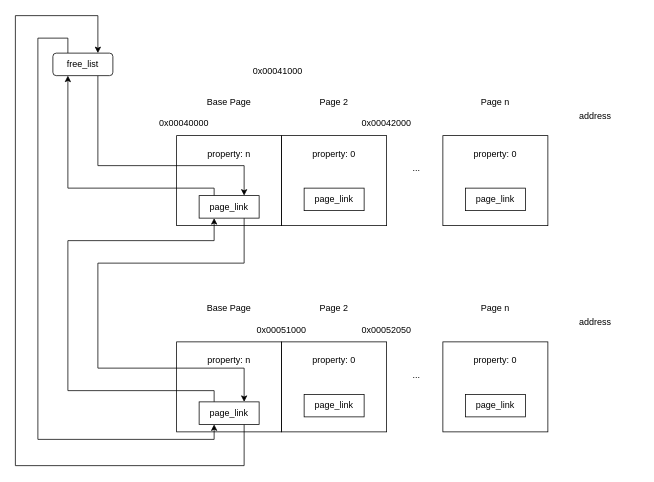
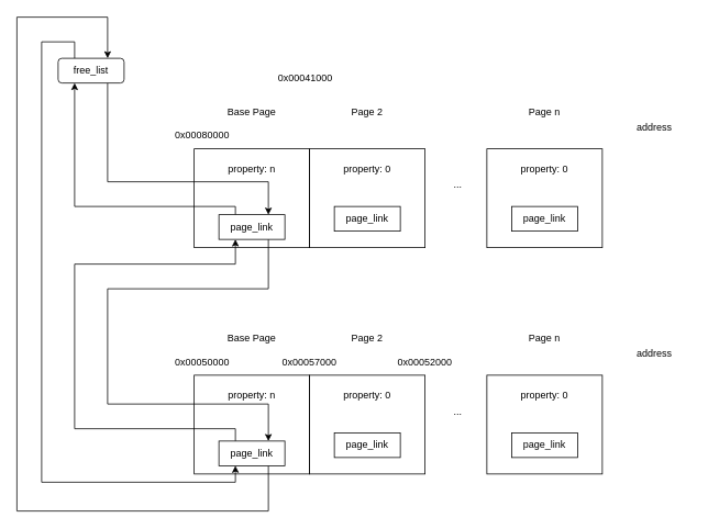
- <mxCell id="17" value="0x00040000" style="text;whiteSpace=wrap;html=1;" vertex="1" parent="1"><mxGeometry x="210" y="150" width="80" height="30" as="geometry" /></mxCell>
+ <mxCell id="17" value="0x00080000" style="text;whiteSpace=wrap;html=1;" vertex="1" parent="1"><mxGeometry x="210" y="150" width="80" height="30" as="geometry" /></mxCell>
- <mxCell id="20" value="0x00042000" style="text;whiteSpace=wrap;html=1;" vertex="1" parent="1"><mxGeometry x="480" y="150" width="80" height="30" as="geometry" /></mxCell>
+ <mxCell id="39" value="0x00050000" style="text;whiteSpace=wrap;html=1;" vertex="1" parent="1"><mxGeometry x="210" y="425" width="80" height="30" as="geometry" /></mxCell>
- <mxCell id="41" value="0x00051000" style="text;whiteSpace=wrap;html=1;" vertex="1" parent="1"><mxGeometry x="340" y="425" width="80" height="30" as="geometry" /></mxCell>
+ <mxCell id="41" value="0x00057000" style="text;whiteSpace=wrap;html=1;" vertex="1" parent="1"><mxGeometry x="340" y="425" width="80" height="30" as="geometry" /></mxCell>
- <mxCell id="42" value="0x00052050" style="text;whiteSpace=wrap;html=1;" vertex="1" parent="1"><mxGeometry x="480" y="425" width="80" height="30" as="geometry" /></mxCell>
+ <mxCell id="42" value="0x00052000" style="text;whiteSpace=wrap;html=1;" vertex="1" parent="1"><mxGeometry x="480" y="425" width="80" height="30" as="geometry" /></mxCell>
